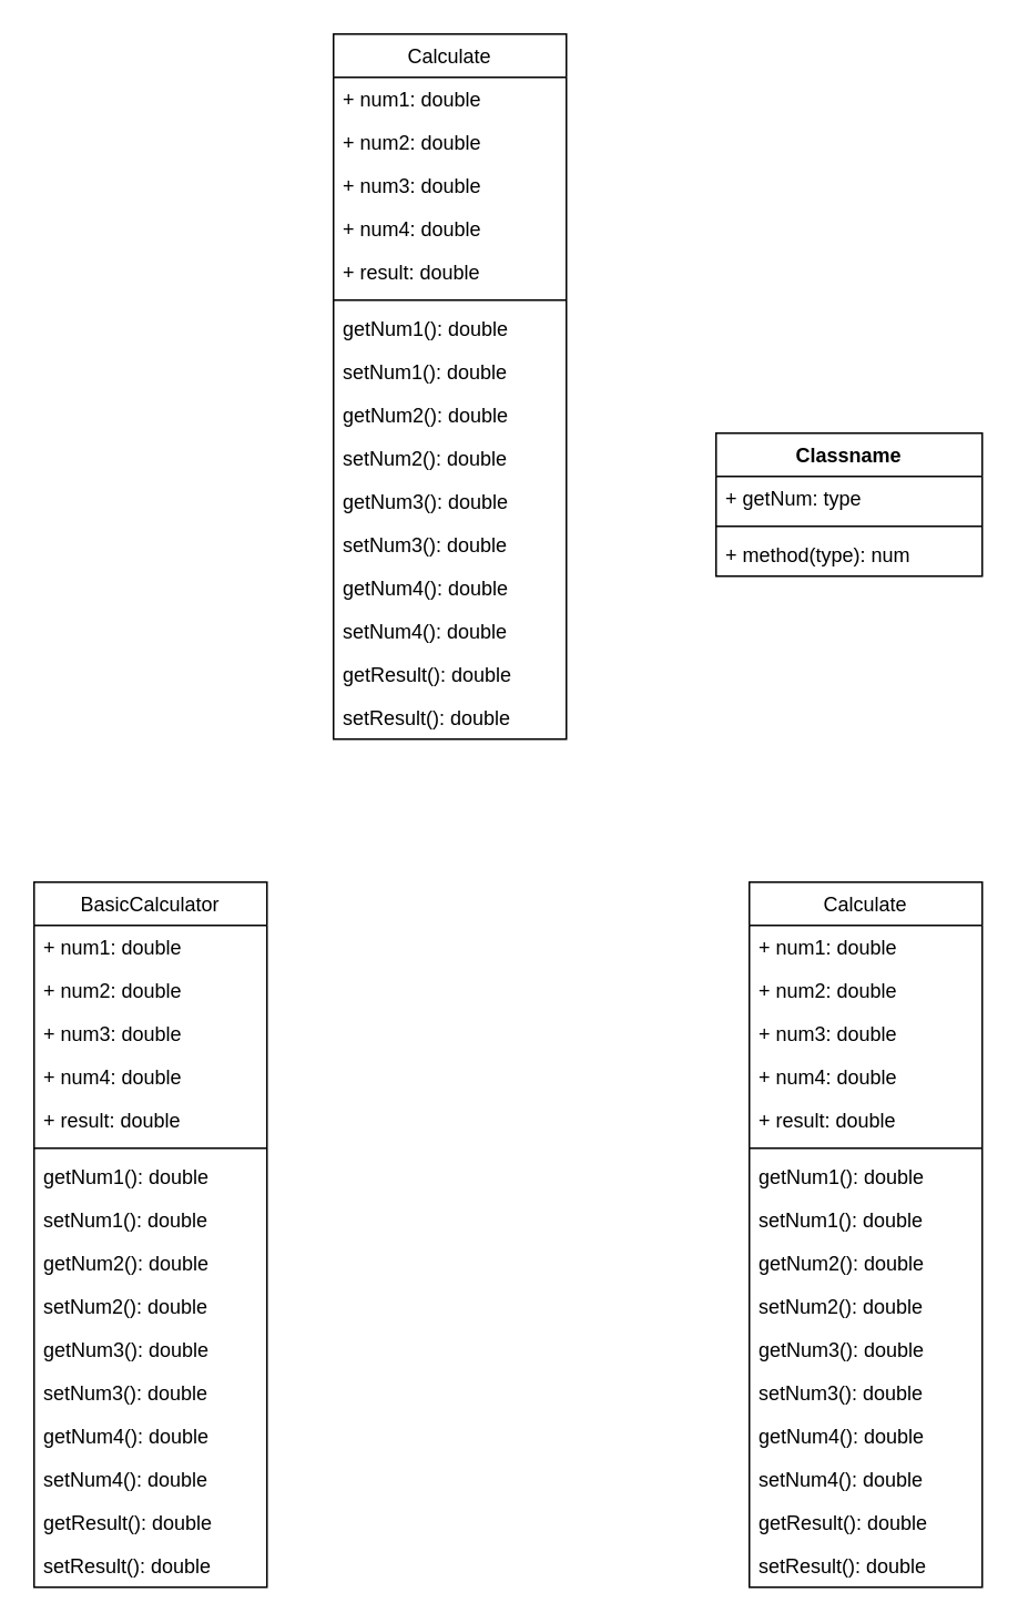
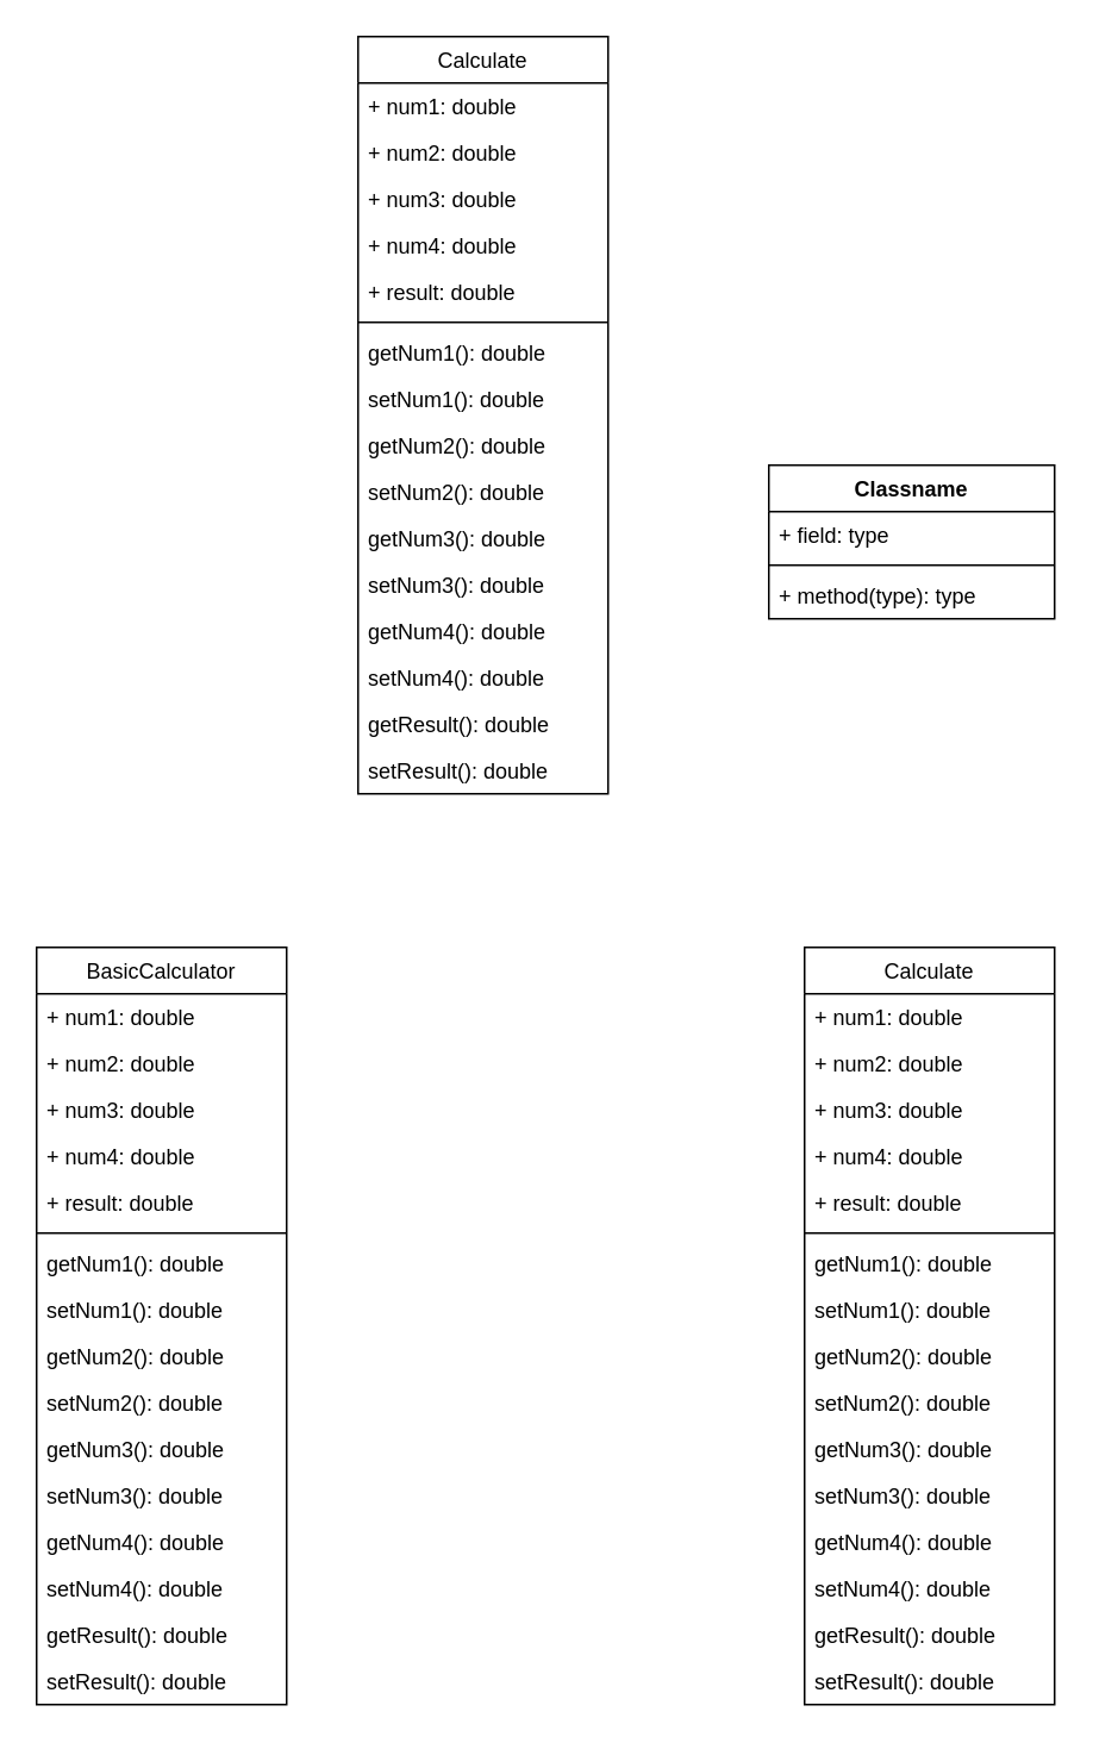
- <mxCell id="20" value="+ getNum: type" style="text;strokeColor=none;fillColor=none;align=left;verticalAlign=top;spacingLeft=4;spacingRight=4;overflow=hidden;rotatable=0;points=[[0,0.5],[1,0.5]];portConstraint=eastwest;" vertex="1" parent="19"><mxGeometry y="26" width="160" height="26" as="geometry" /></mxCell>
+ <mxCell id="20" value="+ field: type" style="text;strokeColor=none;fillColor=none;align=left;verticalAlign=top;spacingLeft=4;spacingRight=4;overflow=hidden;rotatable=0;points=[[0,0.5],[1,0.5]];portConstraint=eastwest;" vertex="1" parent="19"><mxGeometry y="26" width="160" height="26" as="geometry" /></mxCell>
- <mxCell id="22" value="+ method(type): num" style="text;strokeColor=none;fillColor=none;align=left;verticalAlign=top;spacingLeft=4;spacingRight=4;overflow=hidden;rotatable=0;points=[[0,0.5],[1,0.5]];portConstraint=eastwest;" vertex="1" parent="19"><mxGeometry y="60" width="160" height="26" as="geometry" /></mxCell>
+ <mxCell id="22" value="+ method(type): type" style="text;strokeColor=none;fillColor=none;align=left;verticalAlign=top;spacingLeft=4;spacingRight=4;overflow=hidden;rotatable=0;points=[[0,0.5],[1,0.5]];portConstraint=eastwest;" vertex="1" parent="19"><mxGeometry y="60" width="160" height="26" as="geometry" /></mxCell>
